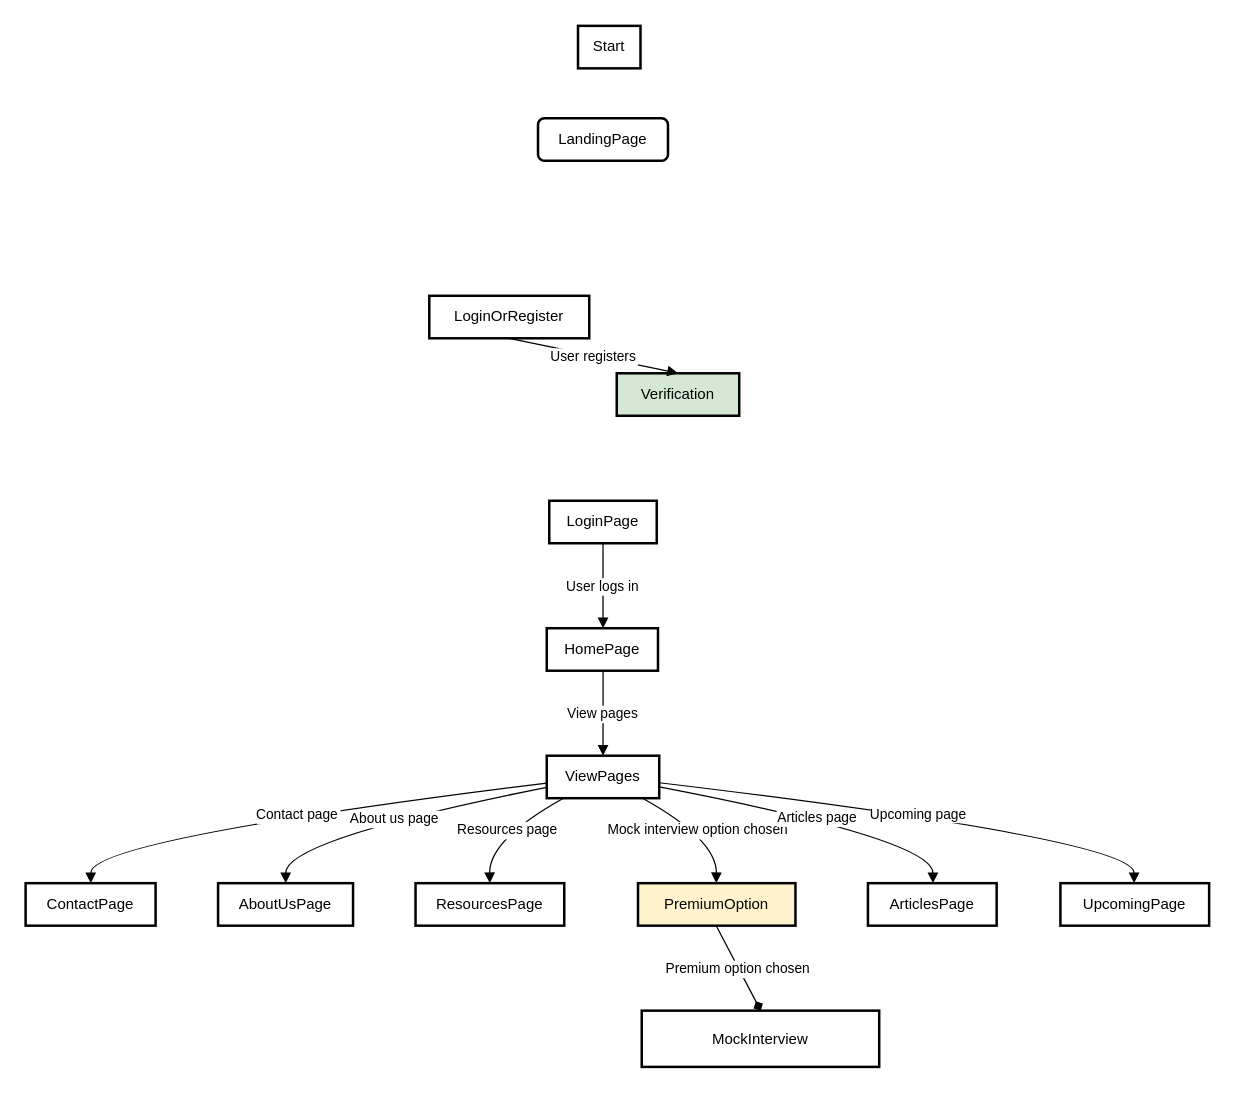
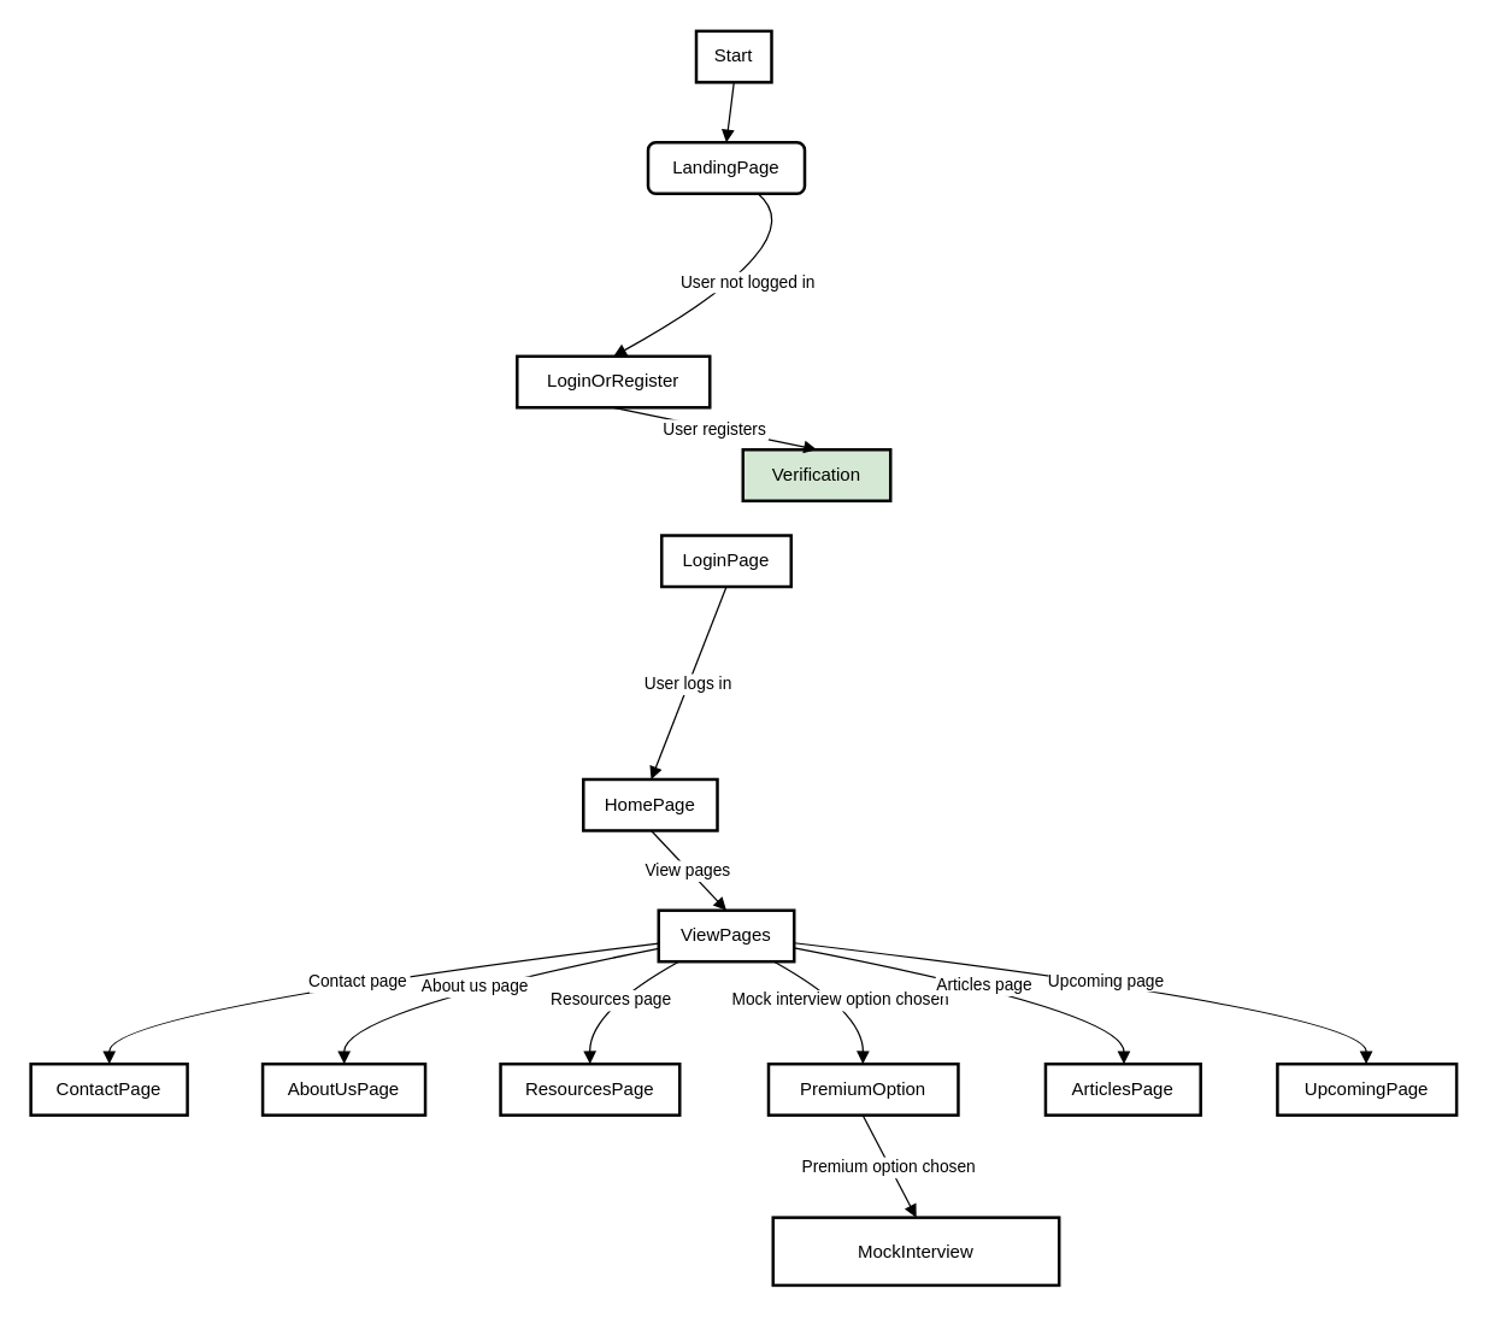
+ <mxCell id="16" value="" style="curved=1;startArrow=none;endArrow=block;exitX=0.5;exitY=0.985;entryX=0.5;entryY=-0.015;" edge="1" parent="1" source="2" target="3"><mxGeometry relative="1" as="geometry"><Array as="points" /></mxGeometry></mxCell>
+ <mxCell id="17" value="User not logged in" style="curved=1;startArrow=none;endArrow=block;exitX=0.69;exitY=0.971;entryX=0.5;entryY=-0.015;" edge="1" parent="1" source="3" target="5"><mxGeometry relative="1" as="geometry"><Array as="points"><mxPoint x="542" y="161" /></Array></mxGeometry></mxCell>
- <mxCell id="4" value="LoginPage" style="whiteSpace=wrap;strokeWidth=2;" vertex="1" parent="1"><mxGeometry x="439" y="400" width="86" height="34" as="geometry" /></mxCell>
+ <mxCell id="4" value="LoginPage" style="whiteSpace=wrap;strokeWidth=2;" vertex="1" parent="1"><mxGeometry x="439" y="355" width="86" height="34" as="geometry" /></mxCell>
- <mxCell id="7" value="HomePage" style="whiteSpace=wrap;strokeWidth=2;" vertex="1" parent="1"><mxGeometry x="437" y="502" width="89" height="34" as="geometry" /></mxCell>
+ <mxCell id="7" value="HomePage" style="whiteSpace=wrap;strokeWidth=2;" vertex="1" parent="1"><mxGeometry x="387" y="517" width="89" height="34" as="geometry" /></mxCell>
- <mxCell id="12" value="PremiumOption" style="whiteSpace=wrap;strokeWidth=2;fillColor=#fff2cc;" vertex="1" parent="1"><mxGeometry x="510" y="706" width="126" height="34" as="geometry" /></mxCell>
+ <mxCell id="12" value="PremiumOption" style="whiteSpace=wrap;strokeWidth=2;" vertex="1" parent="1"><mxGeometry x="510" y="706" width="126" height="34" as="geometry" /></mxCell>
- <mxCell id="25" value="Premium option chosen" style="curved=1;startArrow=none;endArrow=diamond;exitX=0.497;exitY=0.971;entryX=0.501;entryY=-0.015;" edge="1" parent="1" source="12" target="13"><mxGeometry relative="1" as="geometry"><Array as="points" /></mxGeometry></mxCell>
+ <mxCell id="25" value="Premium option chosen" style="curved=1;startArrow=none;endArrow=block;exitX=0.497;exitY=0.971;entryX=0.501;entryY=-0.015;" edge="1" parent="1" source="12" target="13"><mxGeometry relative="1" as="geometry"><Array as="points" /></mxGeometry></mxCell>
